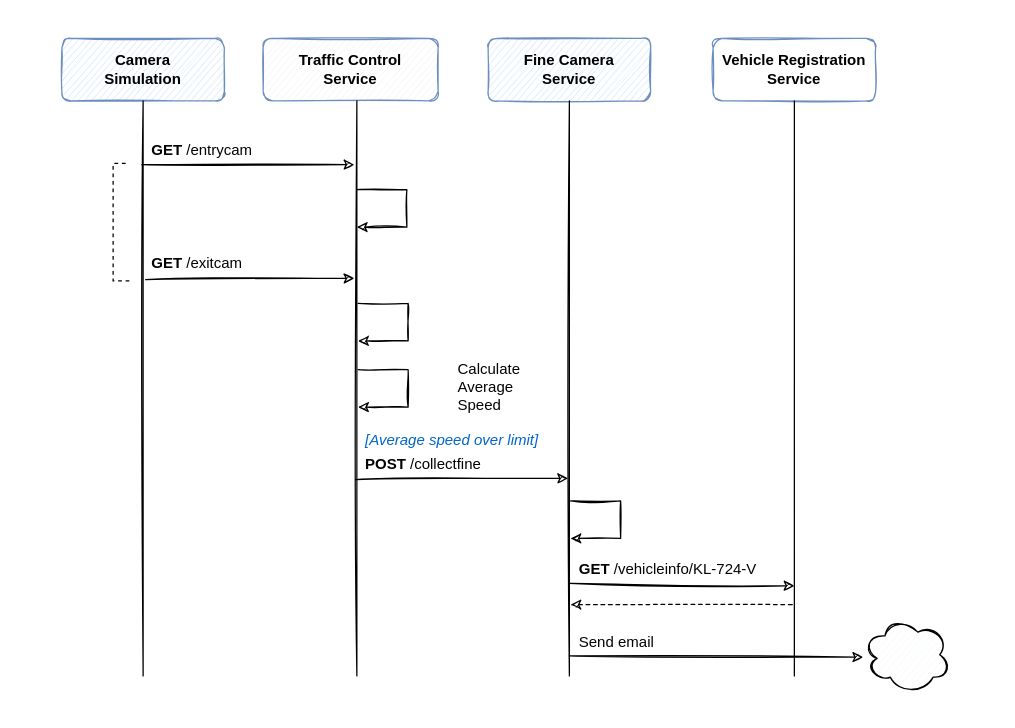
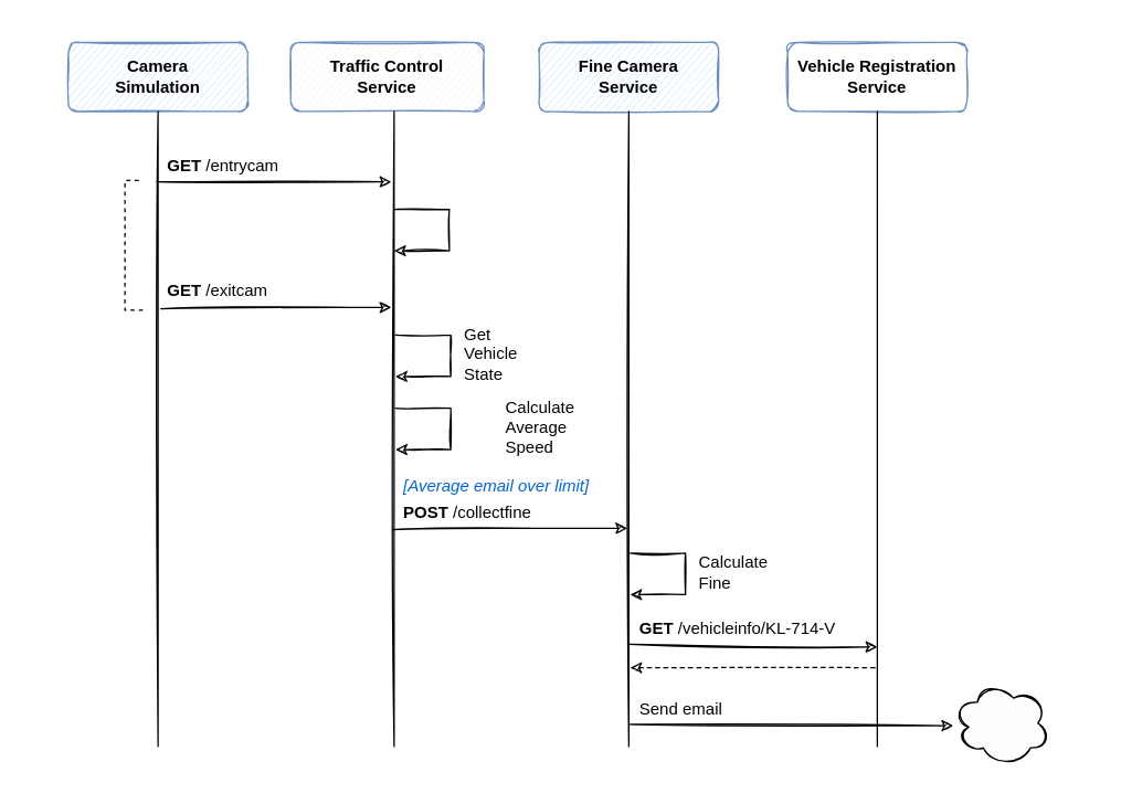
+ <mxCell id="17" value="Get&lt;br&gt;Vehicle State" style="text;html=1;strokeColor=none;fillColor=none;align=left;verticalAlign=middle;whiteSpace=wrap;rounded=0;sketch=0;fillWeight=0;disableMultiStroke=0;disableMultiStrokeFill=0;sketchStyle=rough;fontColor=#030303;fontStyle=0" parent="1" vertex="1"><mxGeometry x="334" y="246" width="40" height="20" as="geometry" /></mxCell>
- <mxCell id="22" value="[Average speed over limit]" style="text;html=1;strokeColor=none;fillColor=none;align=left;verticalAlign=middle;whiteSpace=wrap;rounded=0;sketch=0;fillWeight=0;disableMultiStroke=0;disableMultiStrokeFill=0;sketchStyle=rough;fontStyle=2;fontColor=#0066CC;" parent="1" vertex="1"><mxGeometry x="290" y="342" width="180" height="20" as="geometry" /></mxCell>
+ <mxCell id="22" value="[Average email over limit]" style="text;html=1;strokeColor=none;fillColor=none;align=left;verticalAlign=middle;whiteSpace=wrap;rounded=0;sketch=0;fillWeight=0;disableMultiStroke=0;disableMultiStrokeFill=0;sketchStyle=rough;fontStyle=2;fontColor=#0066CC;" parent="1" vertex="1"><mxGeometry x="290" y="342" width="180" height="20" as="geometry" /></mxCell>
+ <mxCell id="30" value="Calculate&lt;br&gt;Fine" style="text;html=1;strokeColor=none;fillColor=none;align=left;verticalAlign=middle;whiteSpace=wrap;rounded=0;sketch=0;fillWeight=0;disableMultiStroke=0;disableMultiStrokeFill=0;sketchStyle=rough;fontColor=#030303;fontStyle=0" parent="1" vertex="1"><mxGeometry x="504" y="404" width="40" height="20" as="geometry" /></mxCell>
- <mxCell id="23" value="&lt;span&gt;GET&lt;/span&gt; &lt;span style=&quot;font-weight: normal&quot;&gt;/vehicleinfo/KL-724-V&lt;/span&gt;" style="text;html=1;strokeColor=none;fillColor=none;align=left;verticalAlign=middle;whiteSpace=wrap;rounded=0;sketch=0;fillWeight=0;disableMultiStroke=0;disableMultiStrokeFill=0;sketchStyle=rough;fontColor=#030303;fontStyle=1" parent="1" vertex="1"><mxGeometry x="461" y="445" width="180" height="20" as="geometry" /></mxCell>
+ <mxCell id="23" value="&lt;span&gt;GET&lt;/span&gt; &lt;span style=&quot;font-weight: normal&quot;&gt;/vehicleinfo/KL-714-V&lt;/span&gt;" style="text;html=1;strokeColor=none;fillColor=none;align=left;verticalAlign=middle;whiteSpace=wrap;rounded=0;sketch=0;fillWeight=0;disableMultiStroke=0;disableMultiStrokeFill=0;sketchStyle=rough;fontColor=#030303;fontStyle=1" parent="1" vertex="1"><mxGeometry x="461" y="445" width="180" height="20" as="geometry" /></mxCell>
